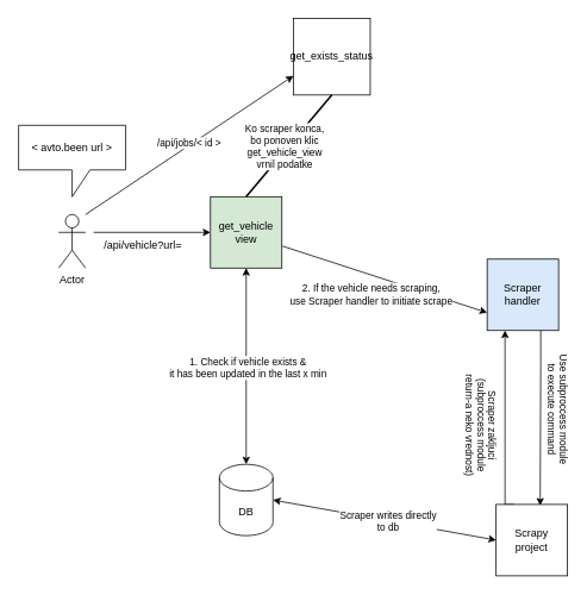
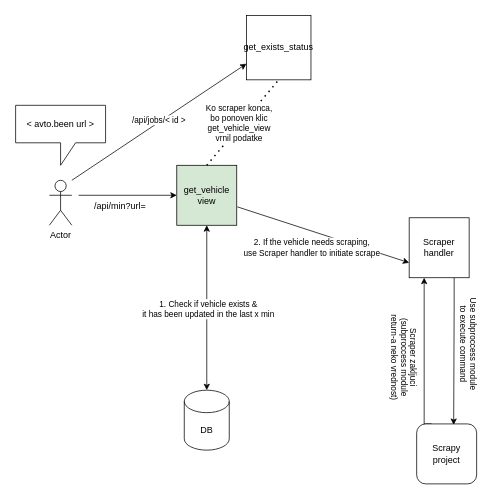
- <mxCell id="24" value="" style="endArrow=none;dashed=0;html=1;dashPattern=1 3;strokeWidth=2;rounded=0;exitX=0.5;exitY=0;exitDx=0;exitDy=0;entryX=0.5;entryY=1;entryDx=0;entryDy=0;" edge="1" parent="1" source="7" target="21"><mxGeometry width="50" height="50" relative="1" as="geometry"><mxPoint x="315" y="160" as="sourcePoint" /><mxPoint x="365" y="110" as="targetPoint" /></mxGeometry></mxCell>
+ <mxCell id="24" value="" style="endArrow=none;dashed=1;html=1;dashPattern=1 3;strokeWidth=2;rounded=0;exitX=0.5;exitY=0;exitDx=0;exitDy=0;entryX=0.5;entryY=1;entryDx=0;entryDy=0;" edge="1" parent="1" source="7" target="21"><mxGeometry width="50" height="50" relative="1" as="geometry"><mxPoint x="315" y="160" as="sourcePoint" /><mxPoint x="365" y="110" as="targetPoint" /></mxGeometry></mxCell>
- <mxCell id="5" value="/api/vehicle?url=" style="text;html=1;align=center;verticalAlign=middle;resizable=0;points=[];autosize=1;strokeColor=none;fillColor=none;" vertex="1" parent="1"><mxGeometry x="104" y="260" width="110" height="30" as="geometry" /></mxCell>
+ <mxCell id="5" value="/api/min?url=" style="text;html=1;align=center;verticalAlign=middle;resizable=0;points=[];autosize=1;strokeColor=none;fillColor=none;" vertex="1" parent="1"><mxGeometry x="104" y="260" width="110" height="30" as="geometry" /></mxCell>
- <mxCell id="13" value="Scraper handler" style="whiteSpace=wrap;html=1;aspect=fixed;fillColor=#dae8fc;" vertex="1" parent="1"><mxGeometry x="545" y="290" width="80" height="80" as="geometry" /></mxCell>
+ <mxCell id="13" value="Scraper handler" style="whiteSpace=wrap;html=1;aspect=fixed;" vertex="1" parent="1"><mxGeometry x="545" y="290" width="80" height="80" as="geometry" /></mxCell>
- <mxCell id="19" value="" style="endArrow=classic;startArrow=classic;html=1;rounded=0;entryX=0;entryY=0.5;entryDx=0;entryDy=0;exitX=1;exitY=0.5;exitDx=0;exitDy=0;exitPerimeter=0;" edge="1" parent="1" source="8" target="18"><mxGeometry width="50" height="50" relative="1" as="geometry"><mxPoint x="465" y="600" as="sourcePoint" /><mxPoint x="515" y="550" as="targetPoint" /></mxGeometry></mxCell>
- <mxCell id="20" value="Scraper writes directly&lt;div&gt;to db&lt;/div&gt;" style="edgeLabel;html=1;align=center;verticalAlign=middle;resizable=0;points=[];" vertex="1" connectable="0" parent="19"><mxGeometry x="0.032" relative="1" as="geometry"><mxPoint as="offset" /></mxGeometry></mxCell>
- <mxCell id="18" value="Scrapy&lt;div&gt;project&lt;br&gt;&lt;/div&gt;" style="whiteSpace=wrap;html=1;aspect=fixed;" vertex="1" parent="1"><mxGeometry x="555" y="565" width="80" height="80" as="geometry" /></mxCell>
+ <mxCell id="18" value="Scrapy&lt;div&gt;project&lt;br&gt;&lt;/div&gt;" style="whiteSpace=wrap;html=1;aspect=fixed;rounded=1;" vertex="1" parent="1"><mxGeometry x="555" y="565" width="80" height="80" as="geometry" /></mxCell>
